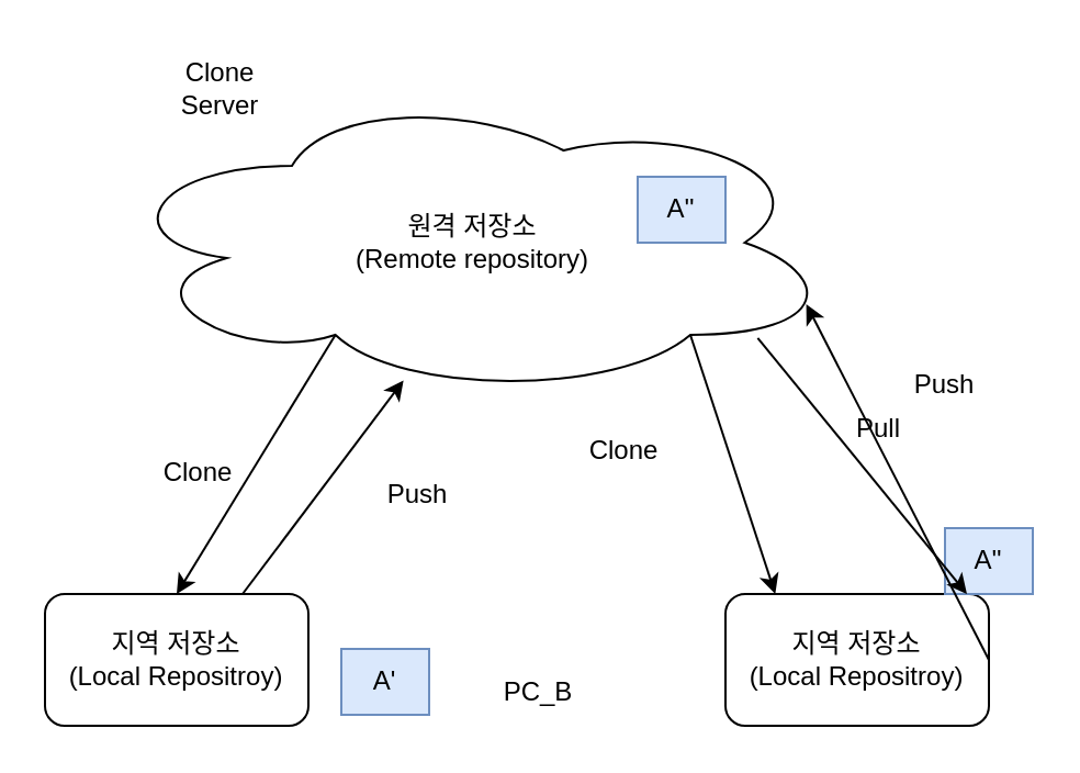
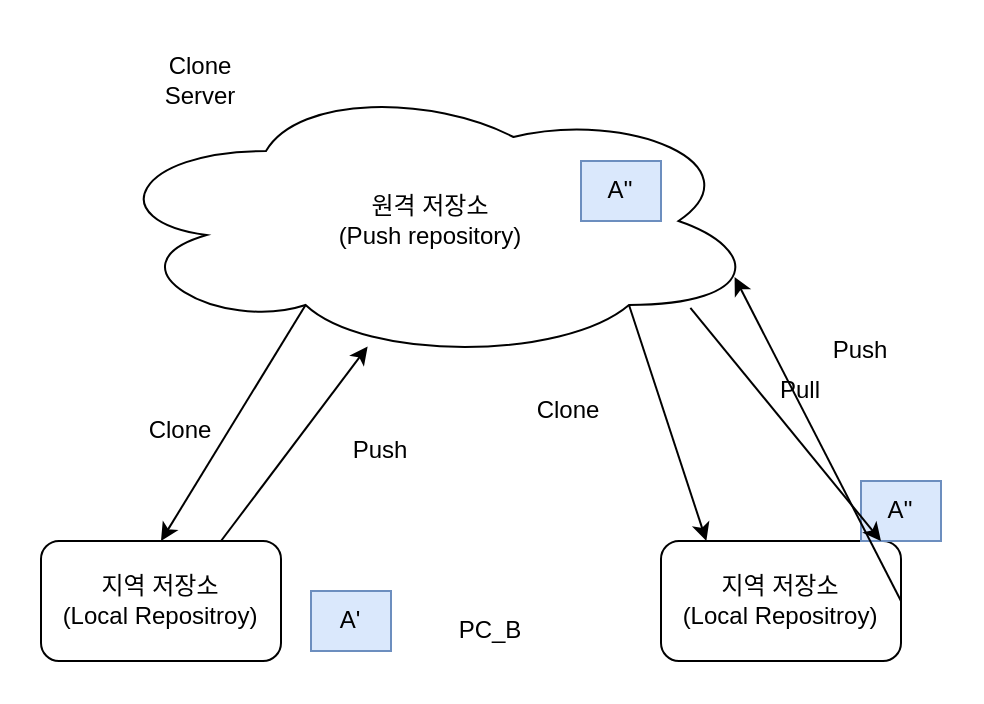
- <mxCell id="2" value="&lt;font style=&quot;vertical-align: inherit;&quot;&gt;&lt;font style=&quot;vertical-align: inherit;&quot;&gt;원격 저장소&lt;br&gt;(Remote repository)&lt;br&gt;&lt;/font&gt;&lt;/font&gt;" style="ellipse;shape=cloud;whiteSpace=wrap;html=1;" vertex="1" parent="1"><mxGeometry x="50" y="40" width="330" height="140" as="geometry" /></mxCell>
+ <mxCell id="2" value="&lt;font style=&quot;vertical-align: inherit;&quot;&gt;&lt;font style=&quot;vertical-align: inherit;&quot;&gt;원격 저장소&lt;br&gt;(Push repository)&lt;br&gt;&lt;/font&gt;&lt;/font&gt;" style="ellipse;shape=cloud;whiteSpace=wrap;html=1;" vertex="1" parent="1"><mxGeometry x="50" y="40" width="330" height="140" as="geometry" /></mxCell>
